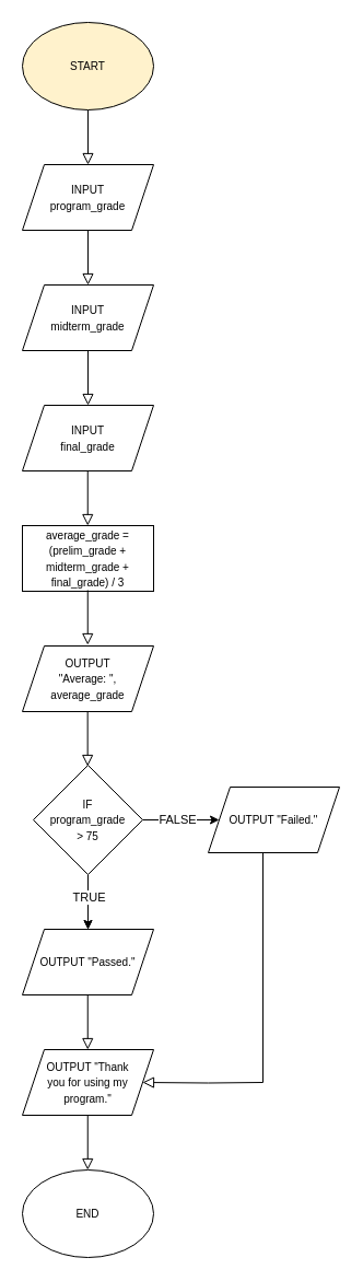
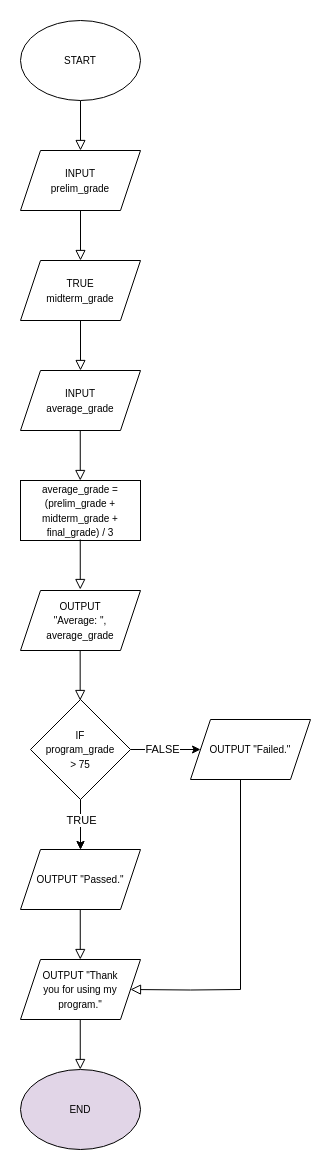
- <mxCell id="3" value="&lt;font style=&quot;font-size: 10px;&quot;&gt;START&lt;/font&gt;" style="ellipse;whiteSpace=wrap;html=1;fillColor=#fff2cc;" vertex="1" parent="1"><mxGeometry x="20" y="20" width="120" height="80" as="geometry" /></mxCell>
+ <mxCell id="3" value="&lt;font style=&quot;font-size: 10px;&quot;&gt;START&lt;/font&gt;" style="ellipse;whiteSpace=wrap;html=1;" vertex="1" parent="1"><mxGeometry x="20" y="20" width="120" height="80" as="geometry" /></mxCell>
- <mxCell id="4" value="&lt;font style=&quot;font-size: 10px;&quot;&gt;INPUT &lt;br&gt;program_grade&lt;/font&gt;" style="shape=parallelogram;perimeter=parallelogramPerimeter;whiteSpace=wrap;html=1;fixedSize=1;" vertex="1" parent="1"><mxGeometry x="20" y="150" width="120" height="60" as="geometry" /></mxCell>
+ <mxCell id="4" value="&lt;font style=&quot;font-size: 10px;&quot;&gt;INPUT &lt;br&gt;prelim_grade&lt;/font&gt;" style="shape=parallelogram;perimeter=parallelogramPerimeter;whiteSpace=wrap;html=1;fixedSize=1;" vertex="1" parent="1"><mxGeometry x="20" y="150" width="120" height="60" as="geometry" /></mxCell>
- <mxCell id="6" value="&lt;font style=&quot;font-size: 10px;&quot;&gt;INPUT &lt;br&gt;midterm_grade&lt;/font&gt;" style="shape=parallelogram;perimeter=parallelogramPerimeter;whiteSpace=wrap;html=1;fixedSize=1;" vertex="1" parent="1"><mxGeometry x="20" y="260" width="120" height="60" as="geometry" /></mxCell>
+ <mxCell id="6" value="&lt;font style=&quot;font-size: 10px;&quot;&gt;TRUE &lt;br&gt;midterm_grade&lt;/font&gt;" style="shape=parallelogram;perimeter=parallelogramPerimeter;whiteSpace=wrap;html=1;fixedSize=1;" vertex="1" parent="1"><mxGeometry x="20" y="260" width="120" height="60" as="geometry" /></mxCell>
- <mxCell id="8" value="&lt;font style=&quot;&quot;&gt;&lt;font style=&quot;font-size: 10px;&quot;&gt;INPUT &lt;br&gt;final_grade&lt;/font&gt;&lt;br&gt;&lt;/font&gt;" style="shape=parallelogram;perimeter=parallelogramPerimeter;whiteSpace=wrap;html=1;fixedSize=1;" vertex="1" parent="1"><mxGeometry x="20" y="370" width="120" height="60" as="geometry" /></mxCell>
+ <mxCell id="8" value="&lt;font style=&quot;&quot;&gt;&lt;font style=&quot;font-size: 10px;&quot;&gt;INPUT &lt;br&gt;average_grade&lt;/font&gt;&lt;br&gt;&lt;/font&gt;" style="shape=parallelogram;perimeter=parallelogramPerimeter;whiteSpace=wrap;html=1;fixedSize=1;" vertex="1" parent="1"><mxGeometry x="20" y="370" width="120" height="60" as="geometry" /></mxCell>
- <mxCell id="25" value="&lt;font style=&quot;font-size: 10px;&quot;&gt;END&lt;/font&gt;" style="ellipse;whiteSpace=wrap;html=1;" vertex="1" parent="1"><mxGeometry x="20" y="1069" width="120" height="80" as="geometry" /></mxCell>
+ <mxCell id="25" value="&lt;font style=&quot;font-size: 10px;&quot;&gt;END&lt;/font&gt;" style="ellipse;whiteSpace=wrap;html=1;fillColor=#e1d5e7;" vertex="1" parent="1"><mxGeometry x="20" y="1069" width="120" height="80" as="geometry" /></mxCell>
